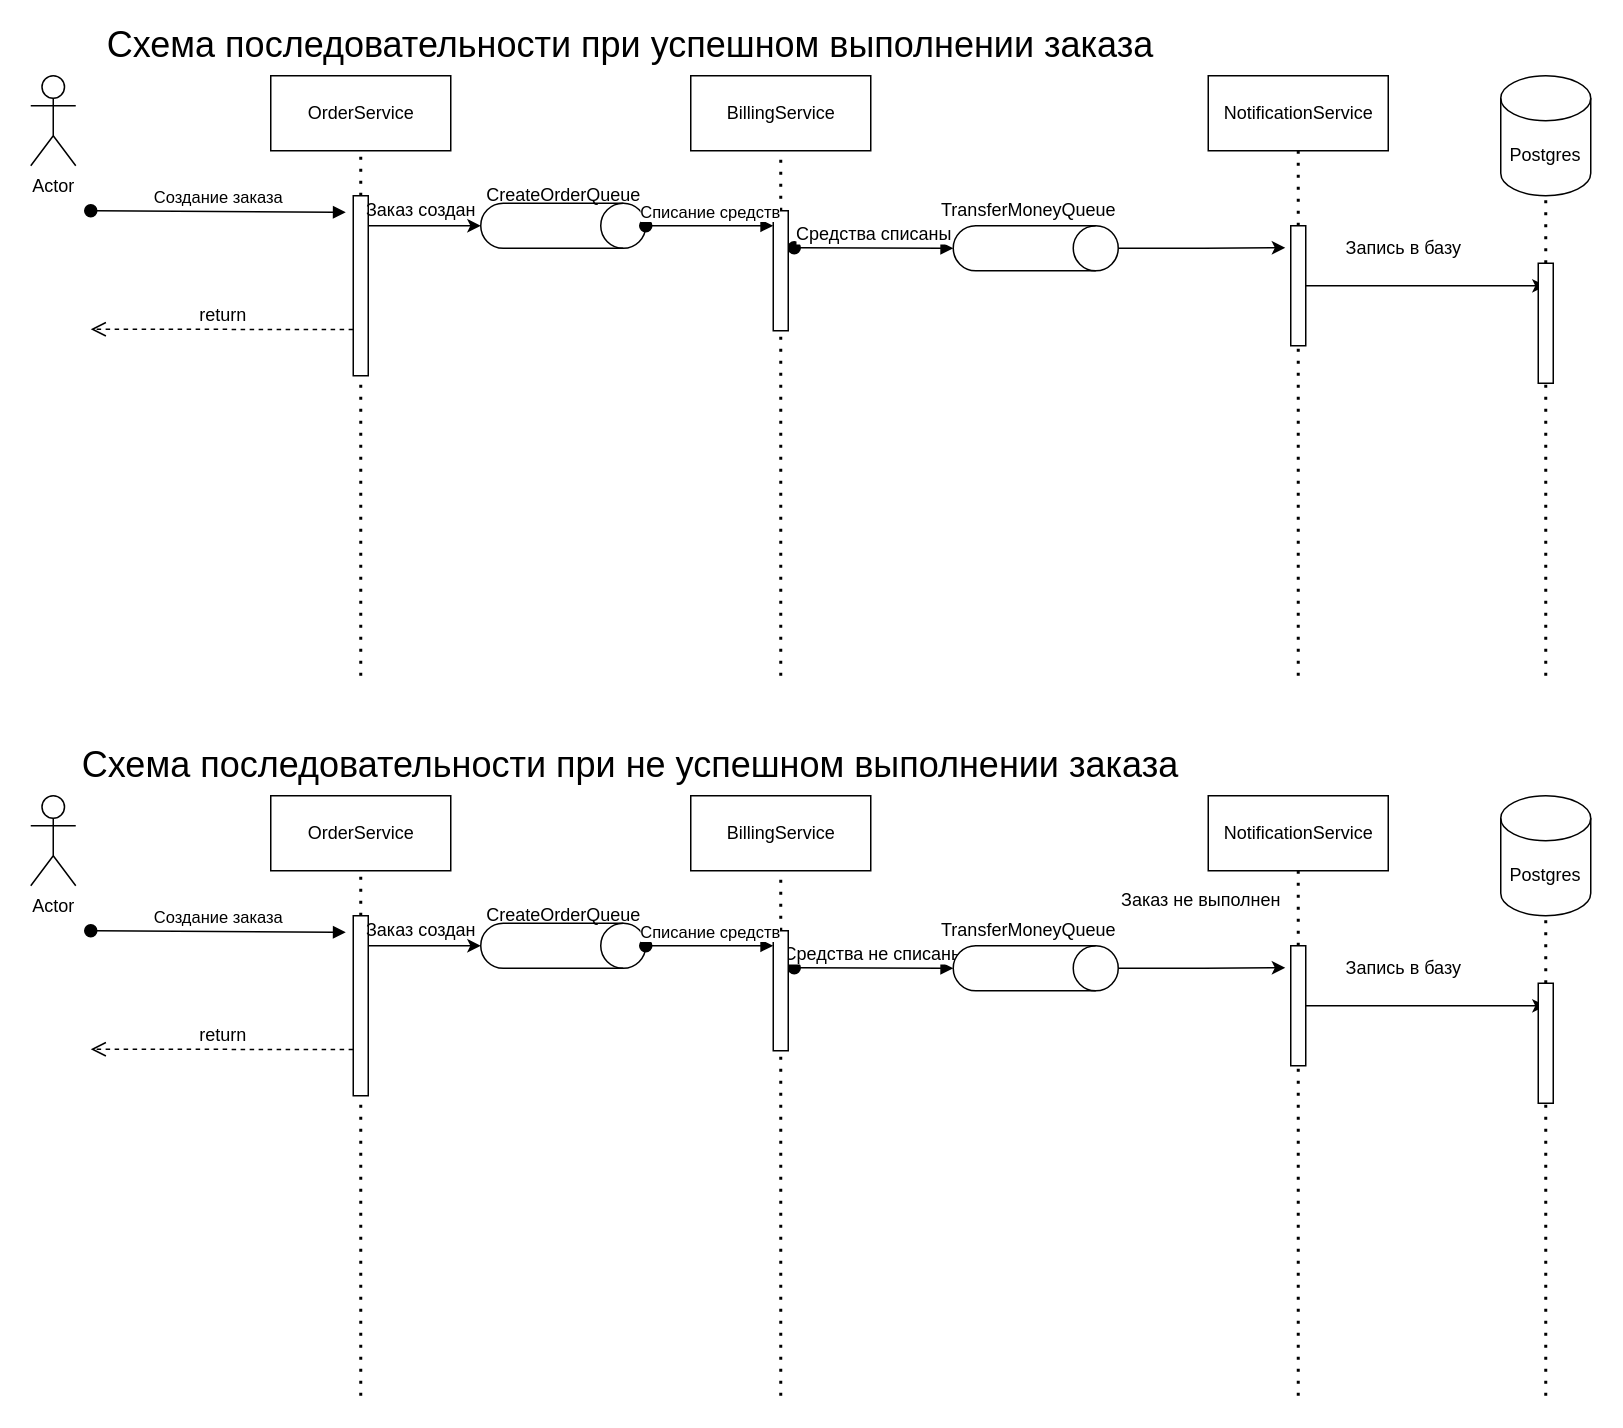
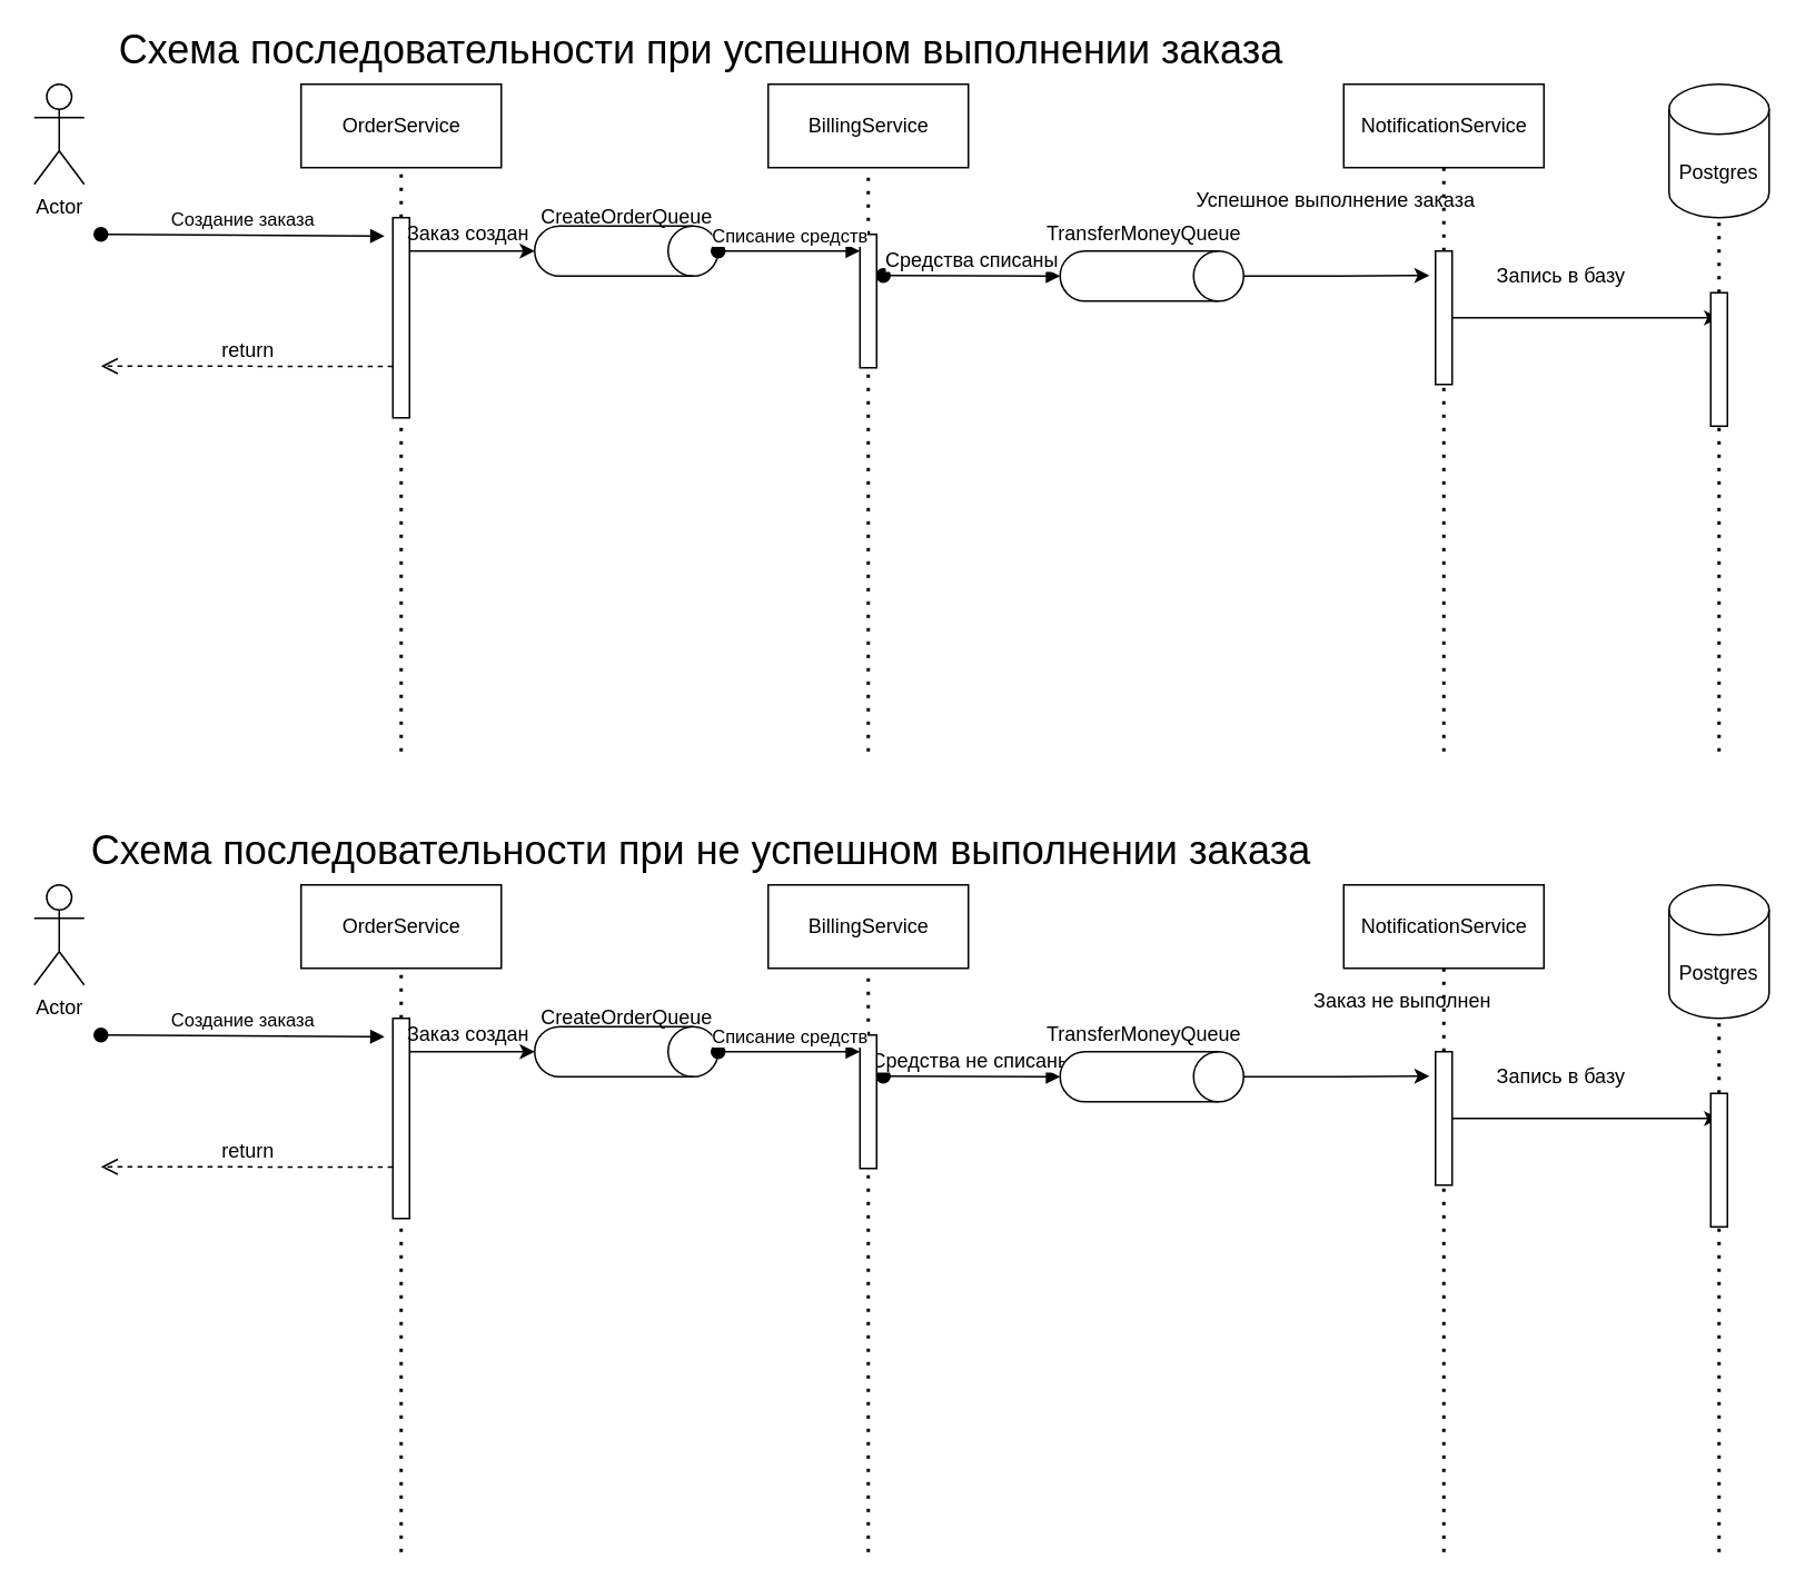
+ <mxCell id="30" value="Успешное выполнение заказа" style="text;html=1;align=center;verticalAlign=middle;resizable=0;points=[];autosize=1;" vertex="1" parent="1"><mxGeometry x="710" y="110" width="180" height="20" as="geometry" /></mxCell>
- <mxCell id="62" value="Заказ не выполнен" style="text;html=1;align=center;verticalAlign=middle;resizable=0;points=[];autosize=1;" vertex="1" parent="1"><mxGeometry x="740" y="590" width="120" height="20" as="geometry" /></mxCell>
+ <mxCell id="62" value="Заказ не выполнен" style="text;html=1;align=center;verticalAlign=middle;resizable=0;points=[];autosize=1;" vertex="1" parent="1"><mxGeometry x="780" y="590" width="120" height="20" as="geometry" /></mxCell>
